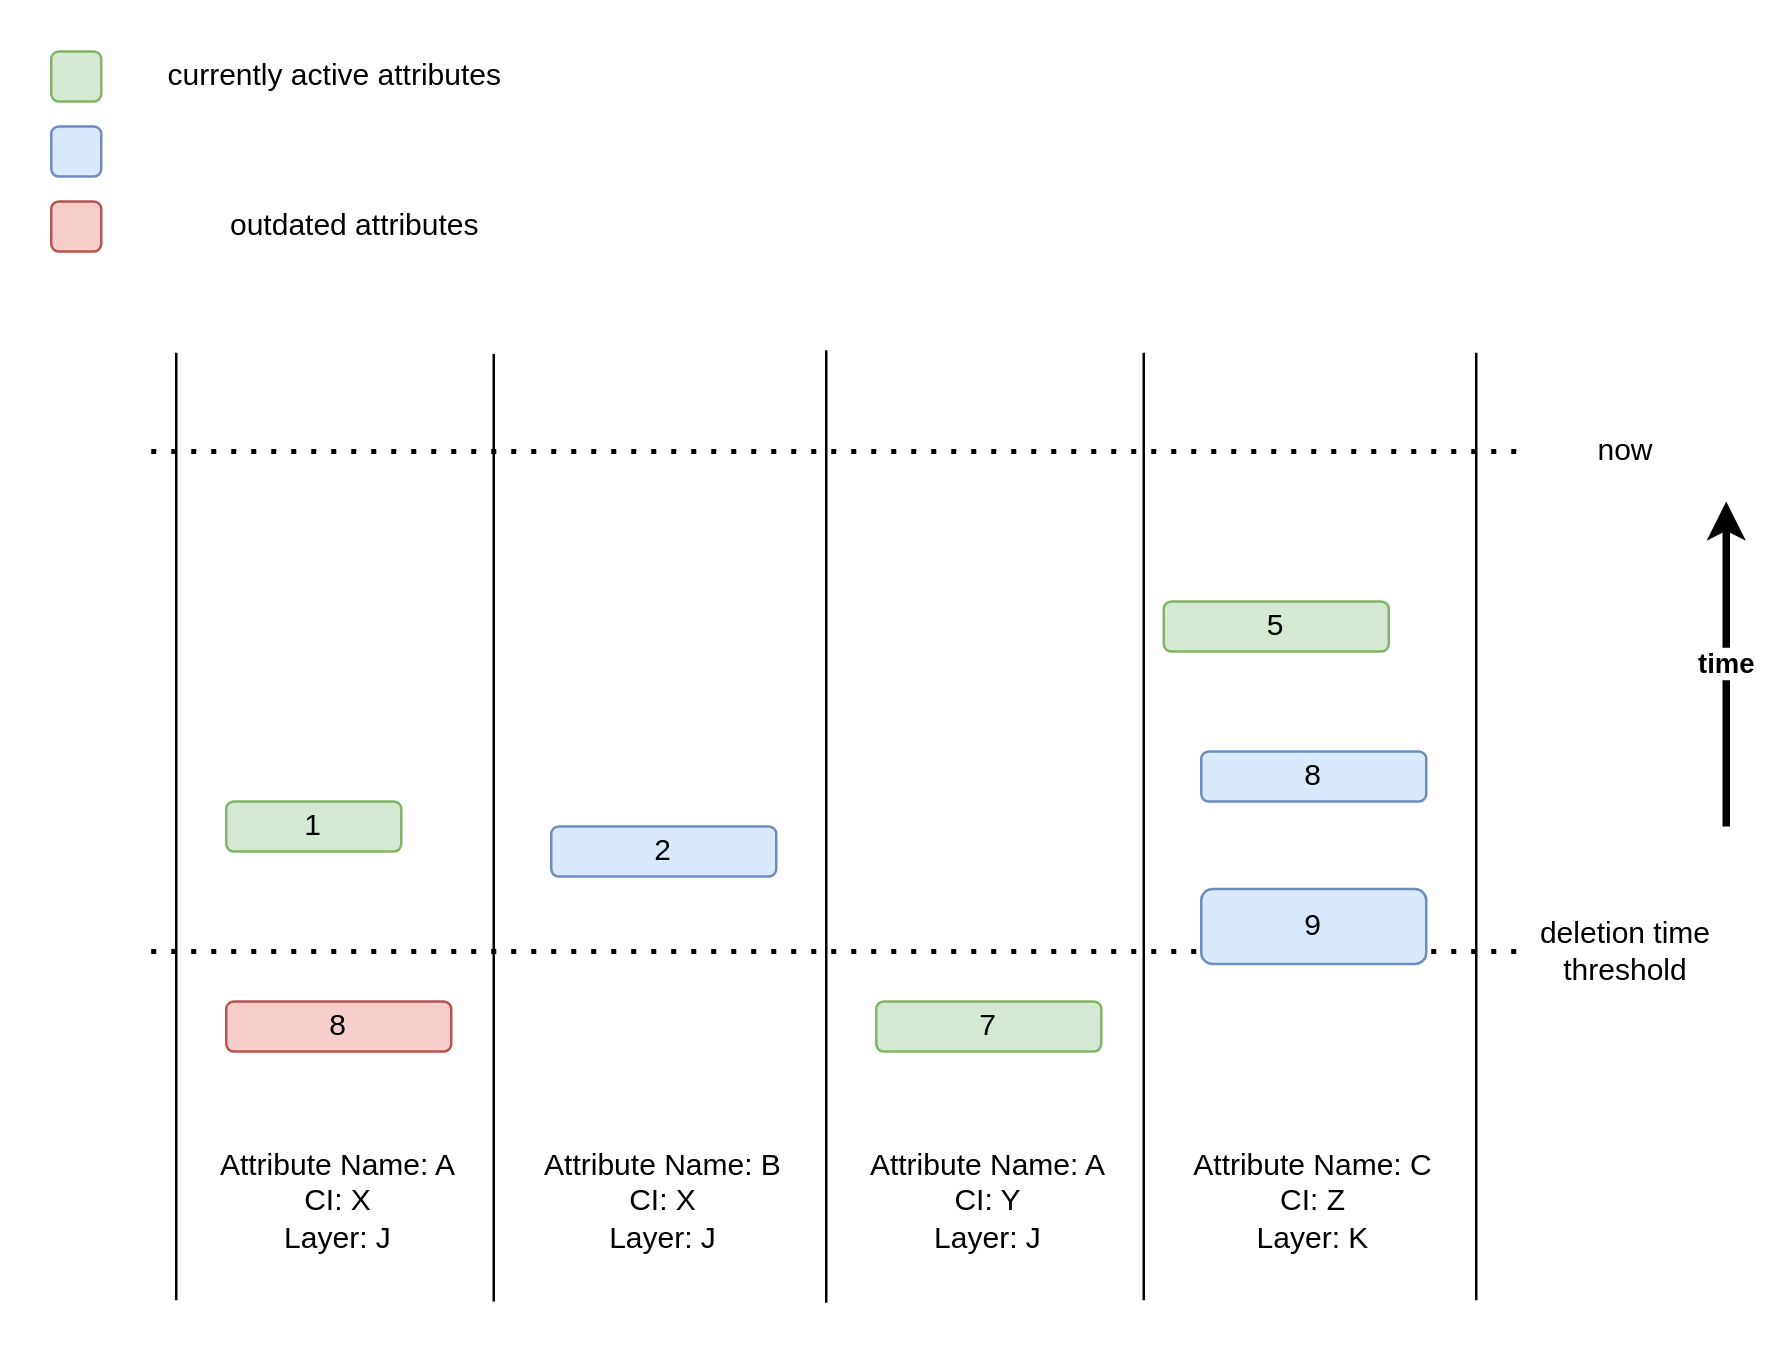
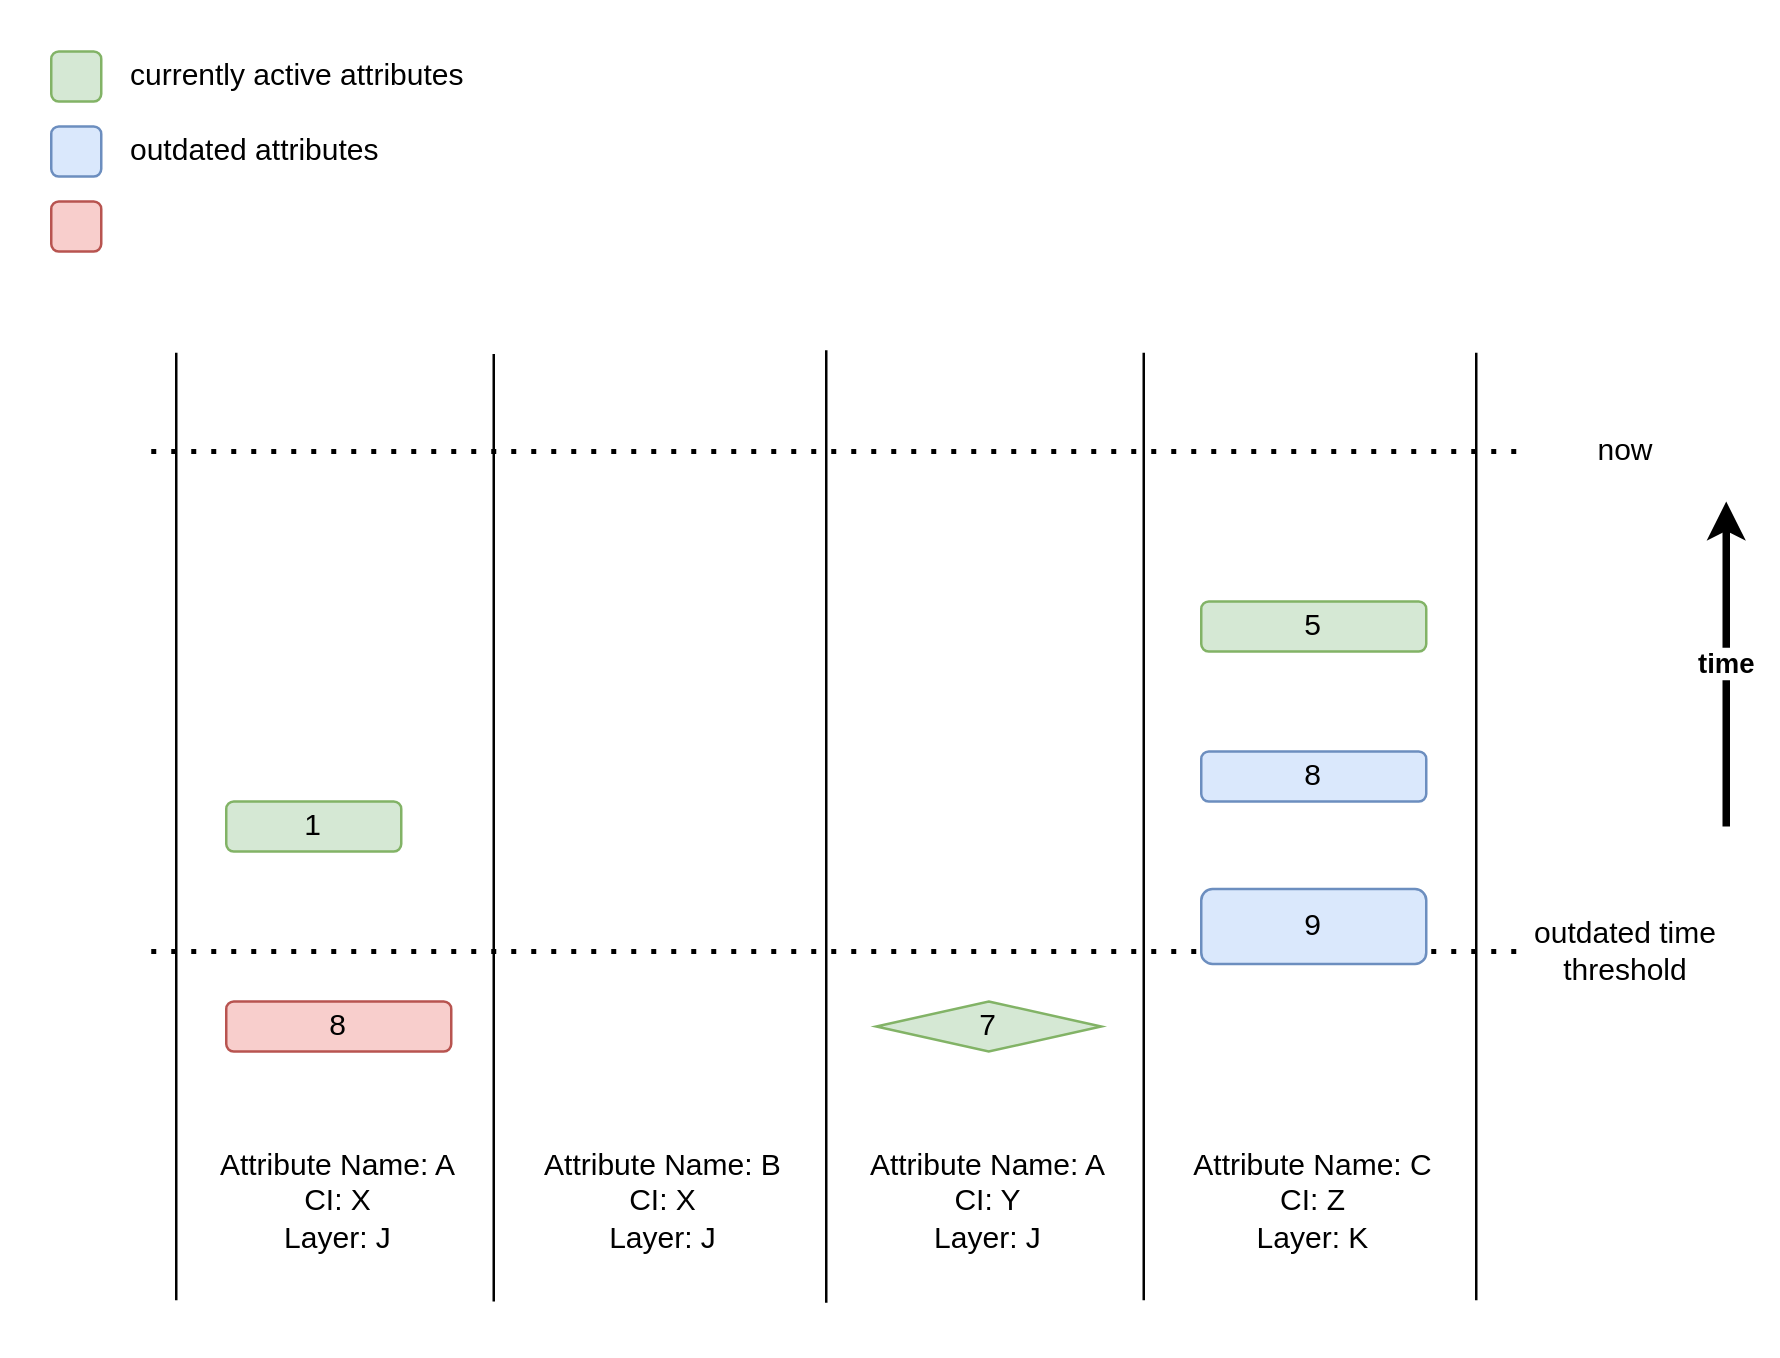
- <mxCell id="24" value="currently active attributes" style="text;html=1;strokeColor=none;fillColor=none;align=left;verticalAlign=middle;whiteSpace=wrap;rounded=0;" vertex="1" parent="1"><mxGeometry x="65" y="20" width="150" height="20" as="geometry" /></mxCell>
+ <mxCell id="24" value="currently active attributes" style="text;html=1;strokeColor=none;fillColor=none;align=left;verticalAlign=middle;whiteSpace=wrap;rounded=0;" vertex="1" parent="1"><mxGeometry x="50" y="20" width="150" height="20" as="geometry" /></mxCell>
- <mxCell id="26" value="outdated attributes" style="text;html=1;strokeColor=none;fillColor=none;align=left;verticalAlign=middle;whiteSpace=wrap;rounded=0;" vertex="1" parent="1"><mxGeometry x="90" y="80" width="150" height="20" as="geometry" /></mxCell>
+ <mxCell id="26" value="outdated attributes" style="text;html=1;strokeColor=none;fillColor=none;align=left;verticalAlign=middle;whiteSpace=wrap;rounded=0;" vertex="1" parent="1"><mxGeometry x="50" y="50" width="150" height="20" as="geometry" /></mxCell>
- <mxCell id="14" value="5" style="rounded=1;whiteSpace=wrap;html=1;fillColor=#d5e8d4;strokeColor=#82b366;" vertex="1" parent="1"><mxGeometry x="465" y="240" width="90" height="20" as="geometry" /></mxCell>
+ <mxCell id="14" value="5" style="rounded=1;whiteSpace=wrap;html=1;fillColor=#d5e8d4;strokeColor=#82b366;" vertex="1" parent="1"><mxGeometry x="480" y="240" width="90" height="20" as="geometry" /></mxCell>
- <mxCell id="12" value="2" style="rounded=1;whiteSpace=wrap;html=1;fillColor=#dae8fc;strokeColor=#6c8ebf;" vertex="1" parent="1"><mxGeometry x="220" y="330" width="90" height="20" as="geometry" /></mxCell>
- <mxCell id="8" value="deletion time threshold" style="text;html=1;strokeColor=none;fillColor=none;align=center;verticalAlign=middle;whiteSpace=wrap;rounded=0;" vertex="1" parent="1"><mxGeometry x="610" y="360" width="80" height="40" as="geometry" /></mxCell>
+ <mxCell id="8" value="outdated time threshold" style="text;html=1;strokeColor=none;fillColor=none;align=center;verticalAlign=middle;whiteSpace=wrap;rounded=0;" vertex="1" parent="1"><mxGeometry x="610" y="360" width="80" height="40" as="geometry" /></mxCell>
- <mxCell id="10" value="7" style="rounded=1;whiteSpace=wrap;html=1;fillColor=#d5e8d4;strokeColor=#82b366;" vertex="1" parent="1"><mxGeometry x="350" y="400" width="90" height="20" as="geometry" /></mxCell>
+ <mxCell id="10" value="7" style="rhombus;whiteSpace=wrap;html=1;fillColor=#d5e8d4;strokeColor=#82b366;" vertex="1" parent="1"><mxGeometry x="350" y="400" width="90" height="20" as="geometry" /></mxCell>
